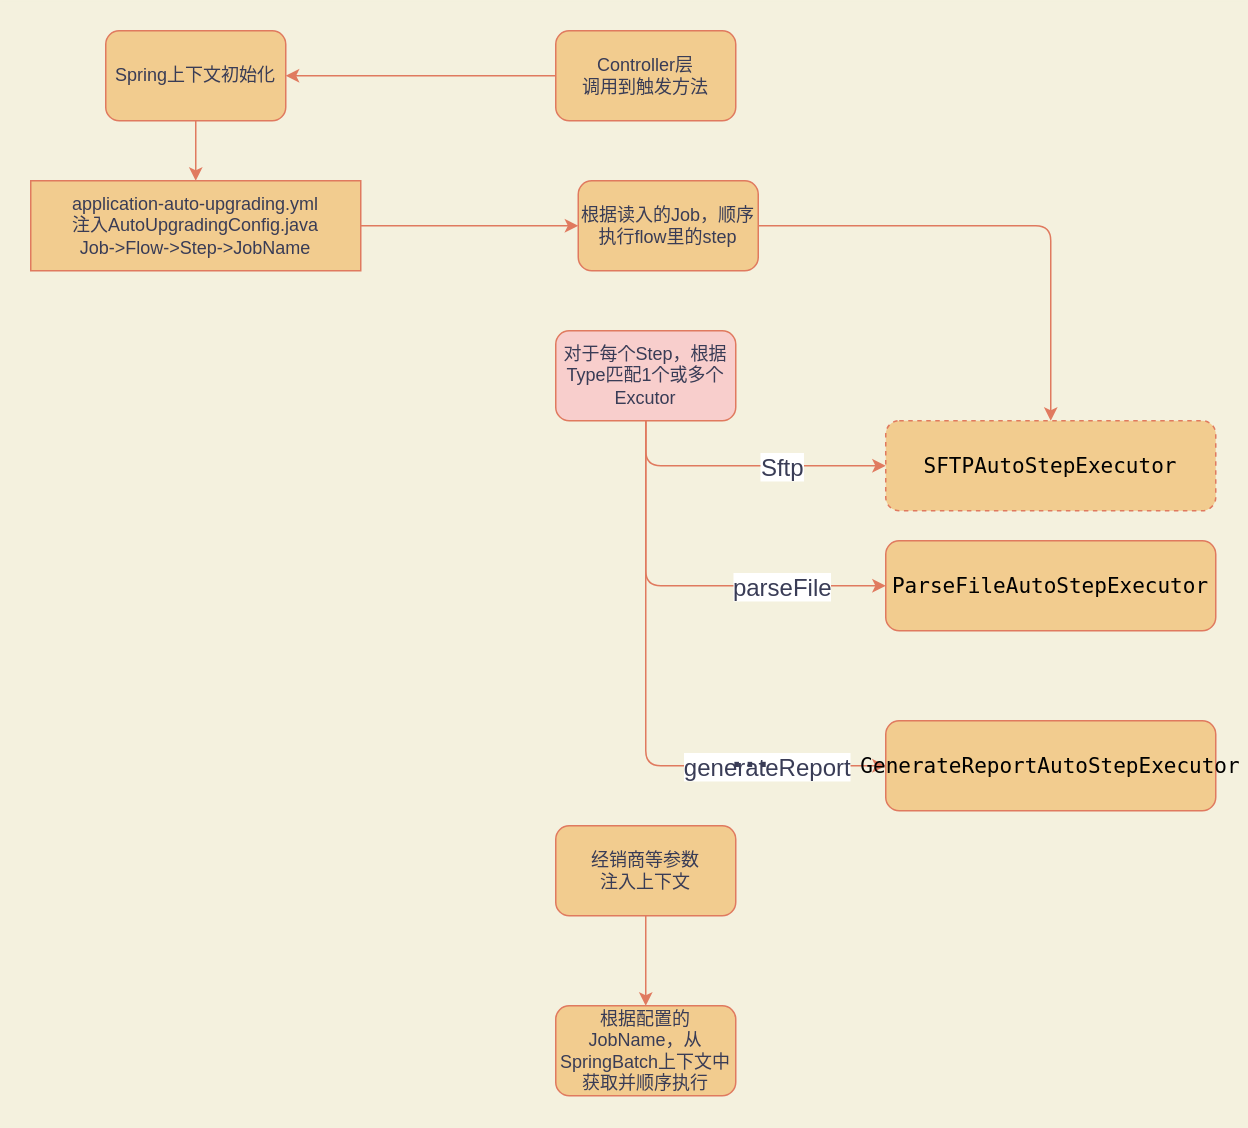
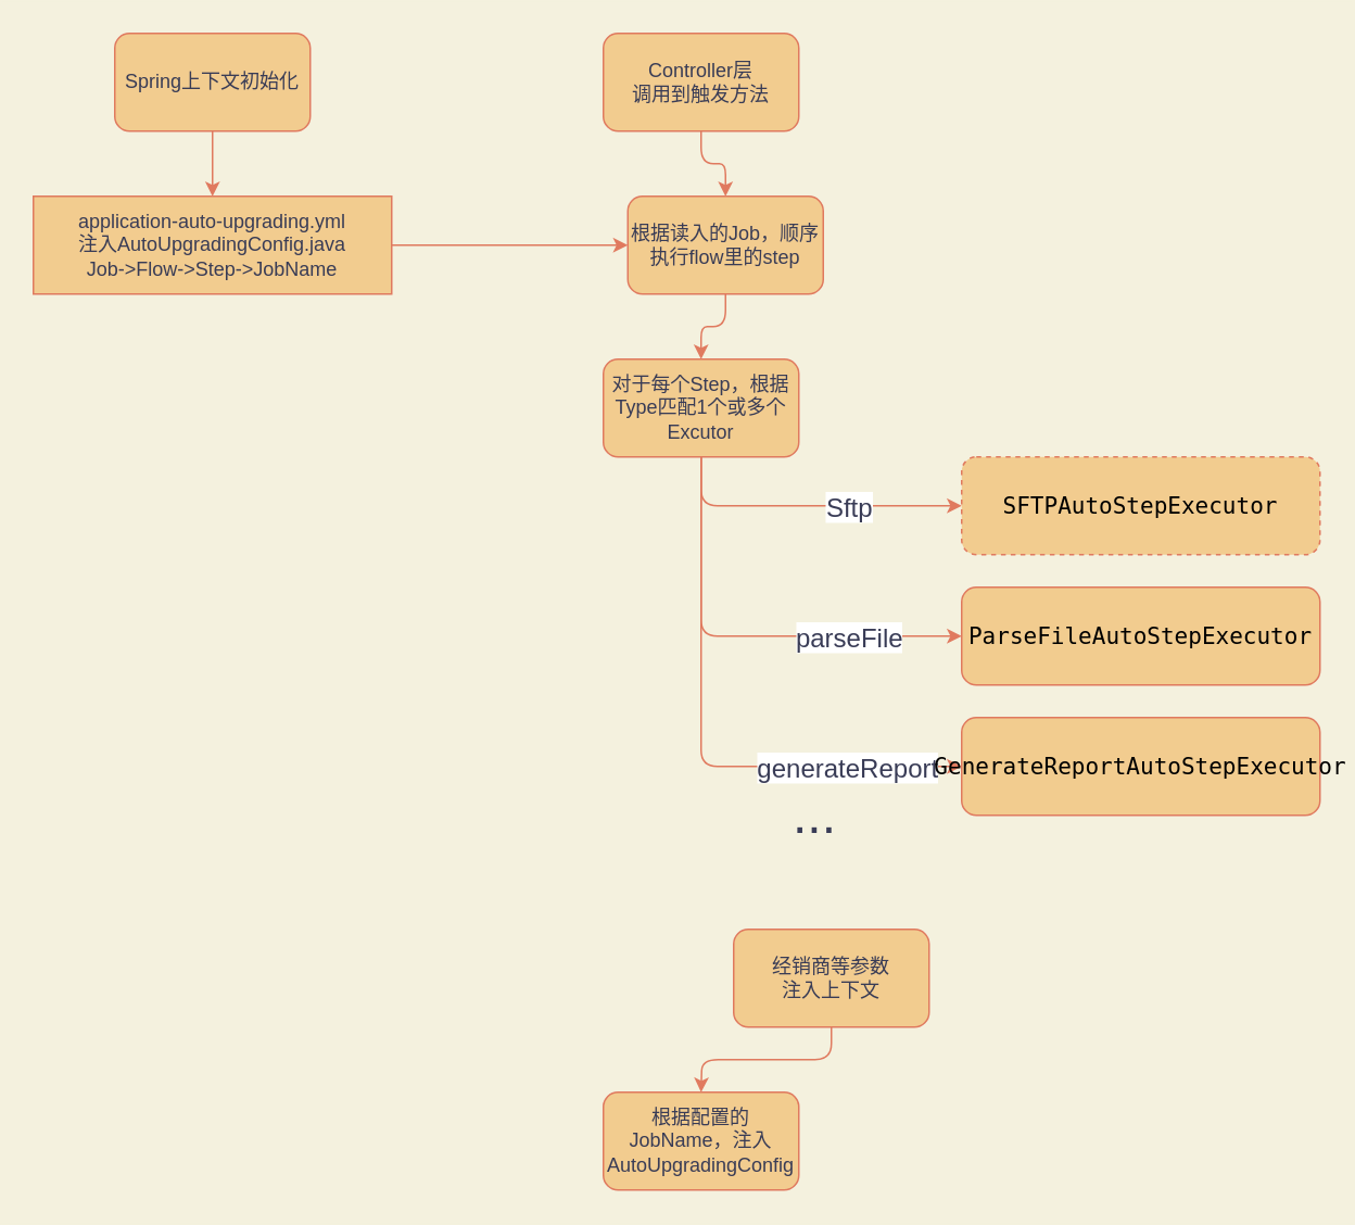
- <mxCell id="6" value="" style="edgeStyle=orthogonalEdgeStyle;curved=0;rounded=1;sketch=0;orthogonalLoop=1;jettySize=auto;html=1;strokeColor=#E07A5F;fillColor=#F2CC8F;fontColor=#393C56;" edge="1" parent="1" source="7" target="3"><mxGeometry relative="1" as="geometry" /></mxCell>
+ <mxCell id="6" value="" style="edgeStyle=orthogonalEdgeStyle;curved=0;rounded=1;sketch=0;orthogonalLoop=1;jettySize=auto;html=1;strokeColor=#E07A5F;fillColor=#F2CC8F;fontColor=#393C56;" edge="1" parent="1" source="7" target="9"><mxGeometry relative="1" as="geometry" /></mxCell>
- <mxCell id="8" value="" style="edgeStyle=orthogonalEdgeStyle;curved=0;rounded=1;sketch=0;orthogonalLoop=1;jettySize=auto;html=1;strokeColor=#E07A5F;fillColor=#F2CC8F;fontColor=#393C56;" edge="1" parent="1" source="9" target="19"><mxGeometry relative="1" as="geometry" /></mxCell>
+ <mxCell id="8" value="" style="edgeStyle=orthogonalEdgeStyle;curved=0;rounded=1;sketch=0;orthogonalLoop=1;jettySize=auto;html=1;strokeColor=#E07A5F;fillColor=#F2CC8F;fontColor=#393C56;" edge="1" parent="1" source="9" target="16"><mxGeometry relative="1" as="geometry" /></mxCell>
- <mxCell id="16" value="对于每个Step，根据Type匹配1个或多个Excutor" style="rounded=1;whiteSpace=wrap;html=1;sketch=0;strokeColor=#E07A5F;fillColor=#f8cecc;fontColor=#393C56;" vertex="1" parent="1"><mxGeometry x="370" y="220" width="120" height="60" as="geometry" /></mxCell>
+ <mxCell id="16" value="对于每个Step，根据Type匹配1个或多个Excutor" style="rounded=1;whiteSpace=wrap;html=1;sketch=0;strokeColor=#E07A5F;fillColor=#F2CC8F;fontColor=#393C56;" vertex="1" parent="1"><mxGeometry x="370" y="220" width="120" height="60" as="geometry" /></mxCell>
- <mxCell id="21" value="&lt;pre style=&quot;font-family: &amp;#34;inconsolata&amp;#34; , monospace ; font-size: 10.5pt&quot;&gt;&lt;pre style=&quot;font-family: &amp;#34;inconsolata&amp;#34; , monospace ; font-size: 10.5pt&quot;&gt;&lt;font color=&quot;#000000&quot;&gt;GenerateReportAutoStepExecutor&lt;/font&gt;&lt;/pre&gt;&lt;/pre&gt;" style="rounded=1;whiteSpace=wrap;html=1;sketch=0;strokeColor=#E07A5F;fillColor=#F2CC8F;fontColor=#393C56;" vertex="1" parent="1"><mxGeometry x="590" y="480" width="220" height="60" as="geometry" /></mxCell>
+ <mxCell id="21" value="&lt;pre style=&quot;font-family: &amp;#34;inconsolata&amp;#34; , monospace ; font-size: 10.5pt&quot;&gt;&lt;pre style=&quot;font-family: &amp;#34;inconsolata&amp;#34; , monospace ; font-size: 10.5pt&quot;&gt;&lt;font color=&quot;#000000&quot;&gt;GenerateReportAutoStepExecutor&lt;/font&gt;&lt;/pre&gt;&lt;/pre&gt;" style="rounded=1;whiteSpace=wrap;html=1;sketch=0;strokeColor=#E07A5F;fillColor=#F2CC8F;fontColor=#393C56;" vertex="1" parent="1"><mxGeometry x="590" y="440" width="220" height="60" as="geometry" /></mxCell>
- <mxCell id="18" value="经销商等参数&lt;br&gt;注入上下文" style="whiteSpace=wrap;html=1;rounded=1;fontColor=#393C56;strokeColor=#E07A5F;fillColor=#F2CC8F;sketch=0;" vertex="1" parent="1"><mxGeometry x="370" y="550" width="120" height="60" as="geometry" /></mxCell>
+ <mxCell id="18" value="经销商等参数&lt;br&gt;注入上下文" style="whiteSpace=wrap;html=1;rounded=1;fontColor=#393C56;strokeColor=#E07A5F;fillColor=#F2CC8F;sketch=0;" vertex="1" parent="1"><mxGeometry x="450" y="570" width="120" height="60" as="geometry" /></mxCell>
- <mxCell id="24" value="根据配置的JobName，从SpringBatch上下文中获取并顺序执行" style="whiteSpace=wrap;html=1;rounded=1;fontColor=#393C56;strokeColor=#E07A5F;fillColor=#F2CC8F;sketch=0;" vertex="1" parent="1"><mxGeometry x="370" y="670" width="120" height="60" as="geometry" /></mxCell>
+ <mxCell id="24" value="根据配置的JobName，注入AutoUpgradingConfig" style="whiteSpace=wrap;html=1;rounded=1;fontColor=#393C56;strokeColor=#E07A5F;fillColor=#F2CC8F;sketch=0;" vertex="1" parent="1"><mxGeometry x="370" y="670" width="120" height="60" as="geometry" /></mxCell>
